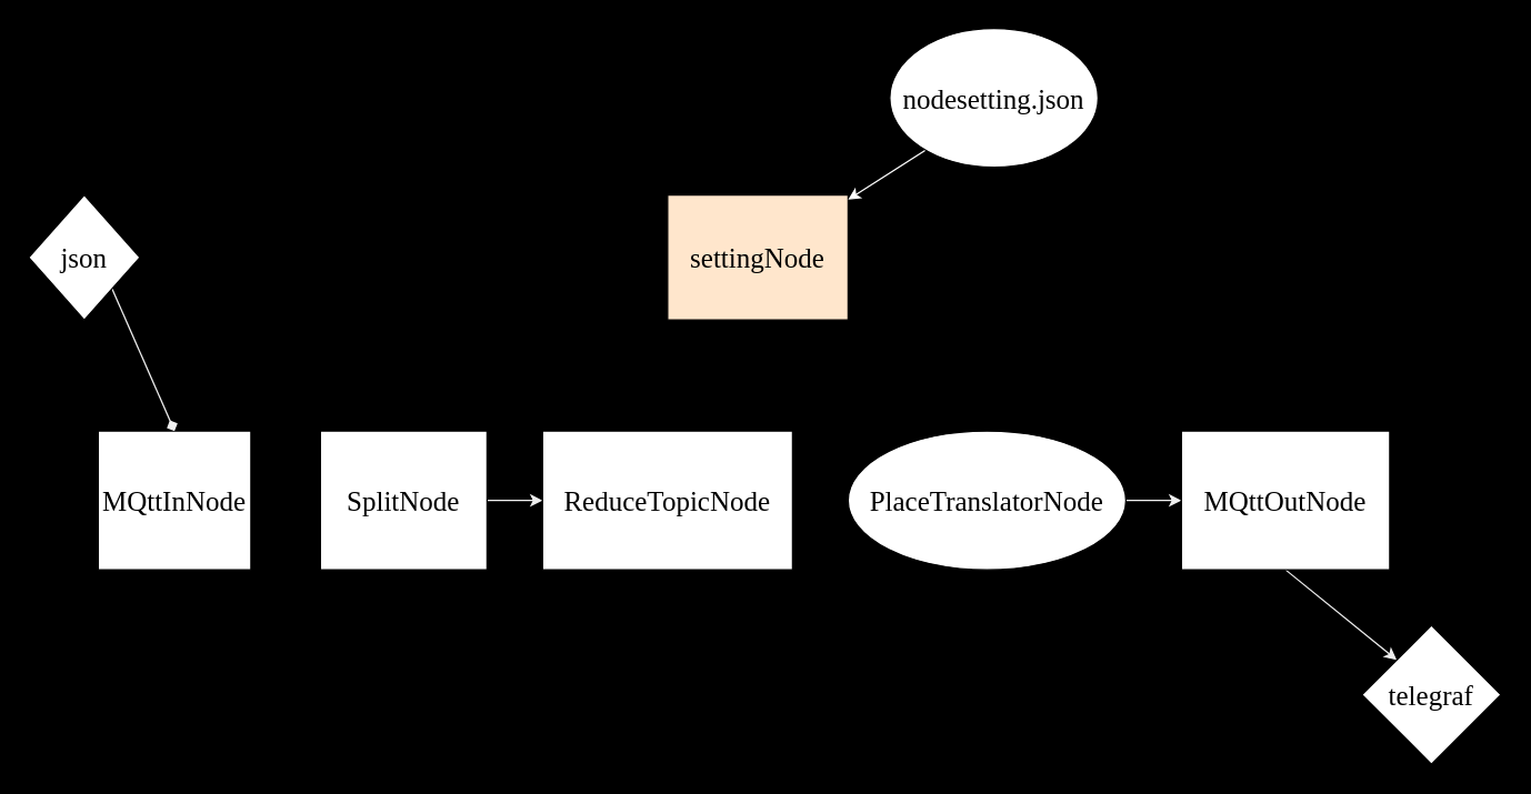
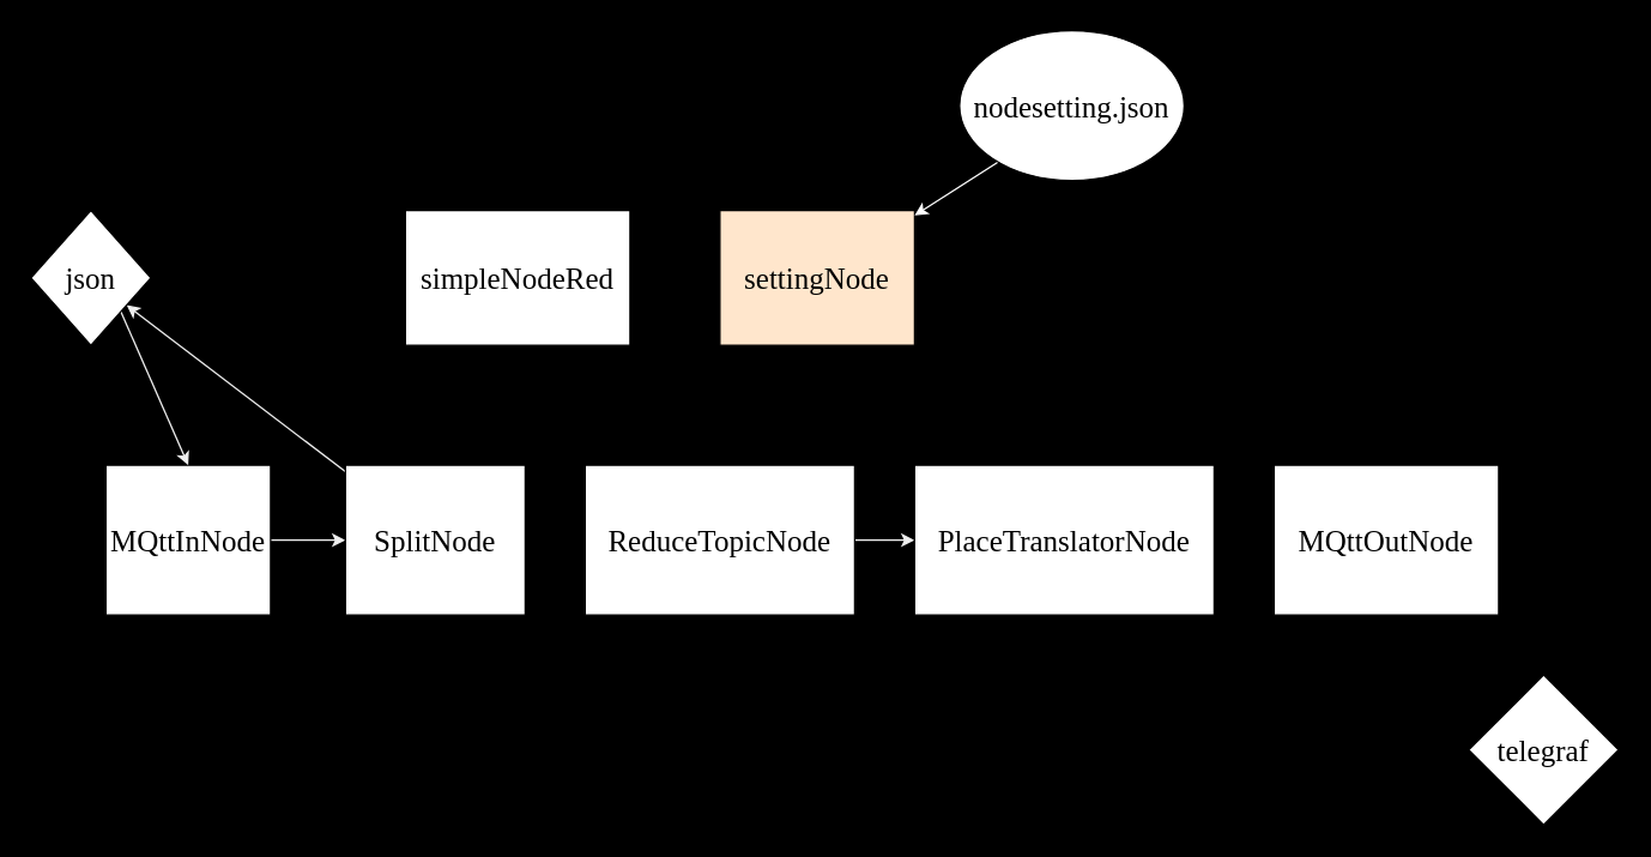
+ <mxCell id="4" value="&lt;p&gt;simpleNodeRed&lt;/p&gt;" style="whiteSpace=wrap;html=1;hachureGap=4;fontFamily=Architects Daughter;fontSource=https%3A%2F%2Ffonts.googleapis.com%2Fcss%3Ffamily%3DArchitects%2BDaughter;fontSize=20;rounded=0;" vertex="1" parent="1"><mxGeometry x="270" y="140" width="150" height="90" as="geometry" /></mxCell>
- <mxCell id="16" style="edgeStyle=none;hachureGap=4;html=1;exitX=1;exitY=1;exitDx=0;exitDy=0;entryX=0.5;entryY=0;entryDx=0;entryDy=0;fontFamily=Architects Daughter;fontSource=https%3A%2F%2Ffonts.googleapis.com%2Fcss%3Ffamily%3DArchitects%2BDaughter;fontSize=20;fontColor=default;rounded=0;strokeColor=#F0F0F0;endArrow=diamond;" edge="1" parent="1" source="17" target="3"><mxGeometry relative="1" as="geometry" /></mxCell>
+ <mxCell id="16" style="edgeStyle=none;hachureGap=4;html=1;exitX=1;exitY=1;exitDx=0;exitDy=0;entryX=0.5;entryY=0;entryDx=0;entryDy=0;fontFamily=Architects Daughter;fontSource=https%3A%2F%2Ffonts.googleapis.com%2Fcss%3Ffamily%3DArchitects%2BDaughter;fontSize=20;fontColor=default;rounded=0;strokeColor=#F0F0F0;" edge="1" parent="1" source="17" target="3"><mxGeometry relative="1" as="geometry" /></mxCell>
+ <mxCell id="2" value="" style="edgeStyle=none;hachureGap=4;html=1;fontFamily=Architects Daughter;fontSource=https%3A%2F%2Ffonts.googleapis.com%2Fcss%3Ffamily%3DArchitects%2BDaughter;fontSize=20;fontColor=default;rounded=0;strokeColor=#F0F0F0;" edge="1" parent="1" source="3" target="9"><mxGeometry relative="1" as="geometry" /></mxCell>
- <mxCell id="8" value="" style="edgeStyle=none;hachureGap=4;html=1;fontFamily=Architects Daughter;fontSource=https%3A%2F%2Ffonts.googleapis.com%2Fcss%3Ffamily%3DArchitects%2BDaughter;fontSize=20;fontColor=default;rounded=0;strokeColor=#F0F0F0;" edge="1" parent="1" source="9" target="11"><mxGeometry relative="1" as="geometry" /></mxCell>
+ <mxCell id="8" value="" style="edgeStyle=none;hachureGap=4;html=1;fontFamily=Architects Daughter;fontSource=https%3A%2F%2Ffonts.googleapis.com%2Fcss%3Ffamily%3DArchitects%2BDaughter;fontSize=20;fontColor=default;rounded=0;strokeColor=#F0F0F0;" edge="1" parent="1" source="9" target="17"><mxGeometry relative="1" as="geometry" /></mxCell>
+ <mxCell id="10" value="" style="edgeStyle=none;hachureGap=4;html=1;fontFamily=Architects Daughter;fontSource=https%3A%2F%2Ffonts.googleapis.com%2Fcss%3Ffamily%3DArchitects%2BDaughter;fontSize=20;fontColor=default;rounded=0;strokeColor=#F0F0F0;" edge="1" parent="1" source="11" target="13"><mxGeometry relative="1" as="geometry" /></mxCell>
- <mxCell id="13" value="PlaceTranslatorNode" style="ellipse;whiteSpace=wrap;html=1;hachureGap=4;fontFamily=Architects Daughter;fontSource=https%3A%2F%2Ffonts.googleapis.com%2Fcss%3Ffamily%3DArchitects%2BDaughter;fontSize=20;" vertex="1" parent="1"><mxGeometry x="610" y="310" width="200" height="100" as="geometry" /></mxCell>
+ <mxCell id="13" value="PlaceTranslatorNode" style="whiteSpace=wrap;html=1;hachureGap=4;fontFamily=Architects Daughter;fontSource=https%3A%2F%2Ffonts.googleapis.com%2Fcss%3Ffamily%3DArchitects%2BDaughter;fontSize=20;rounded=0;" vertex="1" parent="1"><mxGeometry x="610" y="310" width="200" height="100" as="geometry" /></mxCell>
- <mxCell id="12" value="" style="edgeStyle=none;hachureGap=4;html=1;fontFamily=Architects Daughter;fontSource=https%3A%2F%2Ffonts.googleapis.com%2Fcss%3Ffamily%3DArchitects%2BDaughter;fontSize=20;fontColor=default;fillColor=#e1d5e7;strokeColor=#F0F0F0;rounded=0;" edge="1" parent="1" source="13" target="15"><mxGeometry relative="1" as="geometry" /></mxCell>
- <mxCell id="14" style="edgeStyle=none;hachureGap=4;html=1;exitX=0.5;exitY=1;exitDx=0;exitDy=0;entryX=0;entryY=0;entryDx=0;entryDy=0;fontFamily=Architects Daughter;fontSource=https%3A%2F%2Ffonts.googleapis.com%2Fcss%3Ffamily%3DArchitects%2BDaughter;fontSize=20;fontColor=default;rounded=0;strokeColor=#F0F0F0;" edge="1" parent="1" source="15" target="18"><mxGeometry relative="1" as="geometry" /></mxCell>
